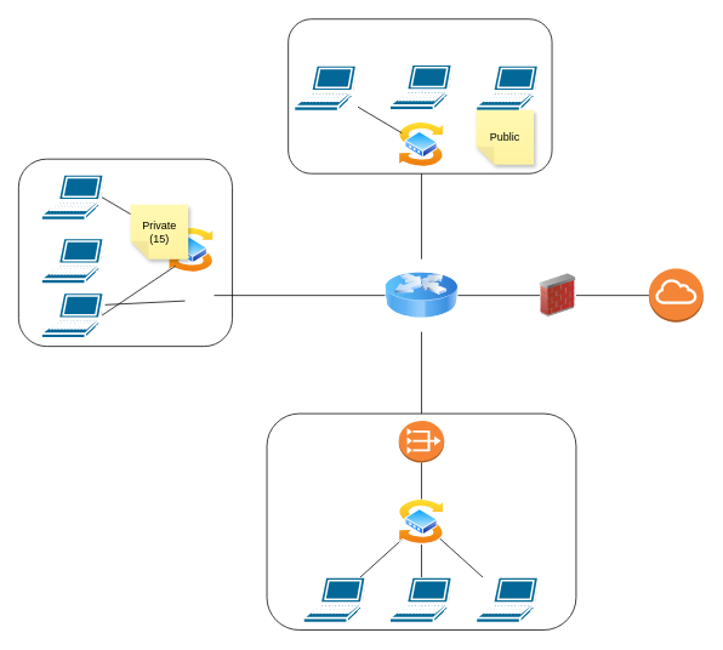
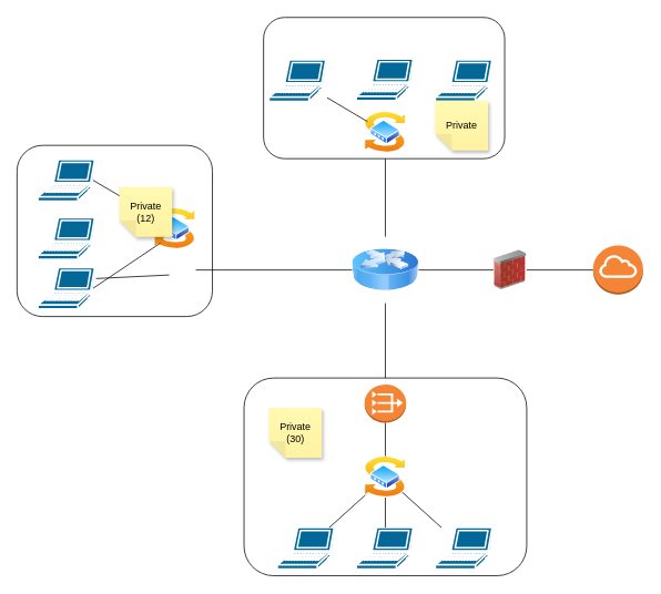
- <mxCell id="29" value="Public&lt;br&gt;" style="shape=note;whiteSpace=wrap;html=1;backgroundOutline=1;fontColor=#000000;darkOpacity=0.05;fillColor=#FFF9B2;strokeColor=none;fillStyle=solid;direction=west;gradientDirection=north;gradientColor=#FFF2A1;shadow=1;size=20;pointerEvents=1;" vertex="1" parent="22"><mxGeometry x="236.5" y="100" width="63.5" height="60" as="geometry" /></mxCell>
+ <mxCell id="29" value="Private&lt;br&gt;" style="shape=note;whiteSpace=wrap;html=1;backgroundOutline=1;fontColor=#000000;darkOpacity=0.05;fillColor=#FFF9B2;strokeColor=none;fillStyle=solid;direction=west;gradientDirection=north;gradientColor=#FFF2A1;shadow=1;size=20;pointerEvents=1;" vertex="1" parent="22"><mxGeometry x="236.5" y="100" width="63.5" height="60" as="geometry" /></mxCell>
- <mxCell id="42" value="Private (15)" style="shape=note;whiteSpace=wrap;html=1;backgroundOutline=1;fontColor=#000000;darkOpacity=0.05;fillColor=#FFF9B2;strokeColor=none;fillStyle=solid;direction=west;gradientDirection=north;gradientColor=#FFF2A1;shadow=1;size=20;pointerEvents=1;" vertex="1" parent="1"><mxGeometry x="143" y="224" width="63.5" height="60" as="geometry" /></mxCell>
+ <mxCell id="42" value="Private (12)" style="shape=note;whiteSpace=wrap;html=1;backgroundOutline=1;fontColor=#000000;darkOpacity=0.05;fillColor=#FFF9B2;strokeColor=none;fillStyle=solid;direction=west;gradientDirection=north;gradientColor=#FFF2A1;shadow=1;size=20;pointerEvents=1;" vertex="1" parent="1"><mxGeometry x="143" y="224" width="63.5" height="60" as="geometry" /></mxCell>
+ <mxCell id="43" value="Private (30)" style="shape=note;whiteSpace=wrap;html=1;backgroundOutline=1;fontColor=#000000;darkOpacity=0.05;fillColor=#FFF9B2;strokeColor=none;fillStyle=solid;direction=west;gradientDirection=north;gradientColor=#FFF2A1;shadow=1;size=20;pointerEvents=1;" vertex="1" parent="1"><mxGeometry x="323" y="490" width="63.5" height="60" as="geometry" /></mxCell>
